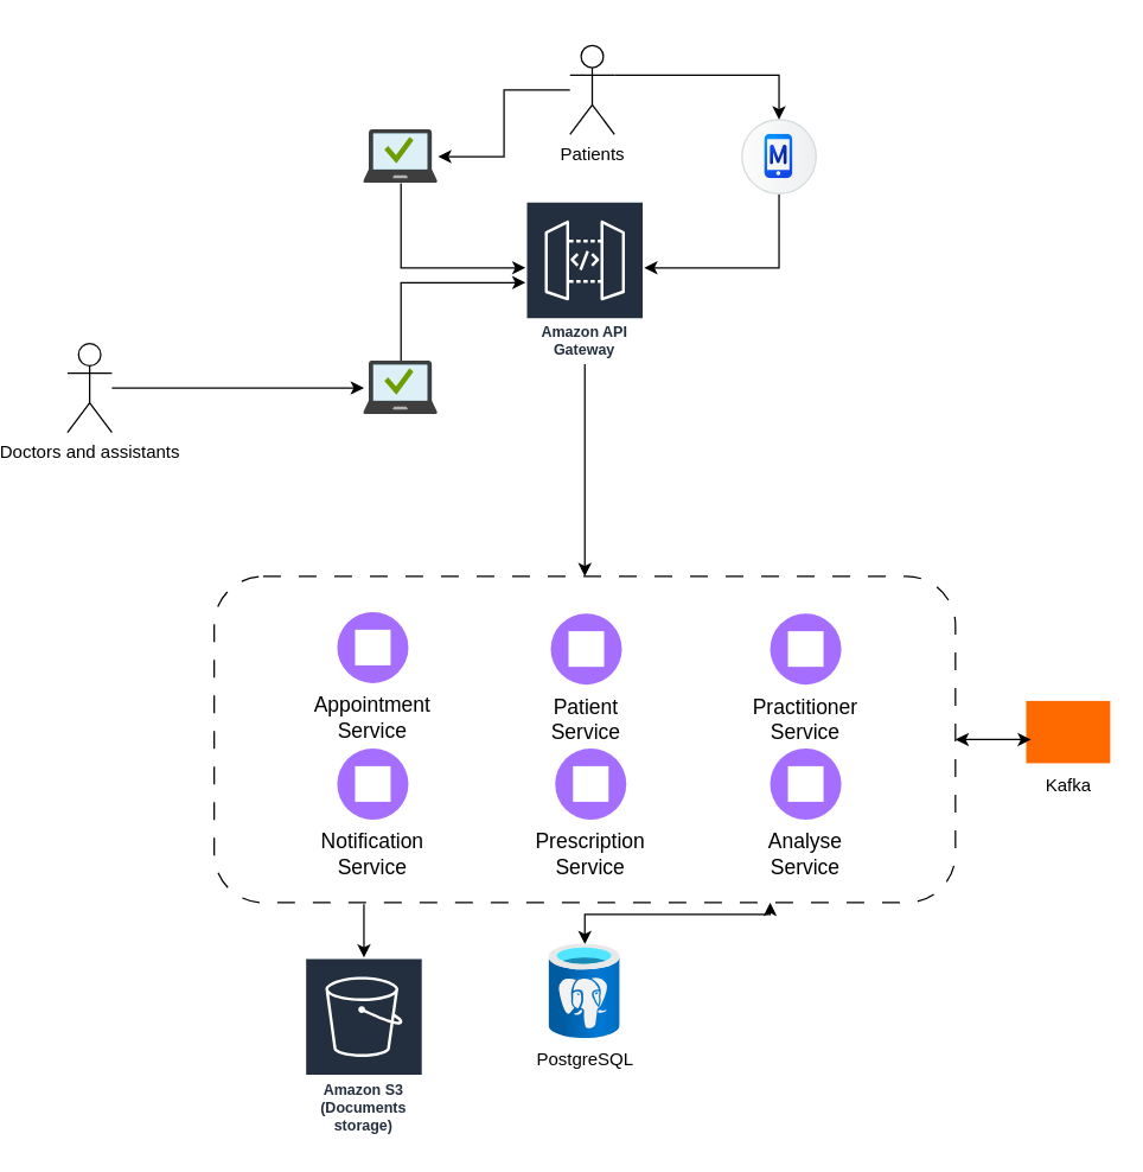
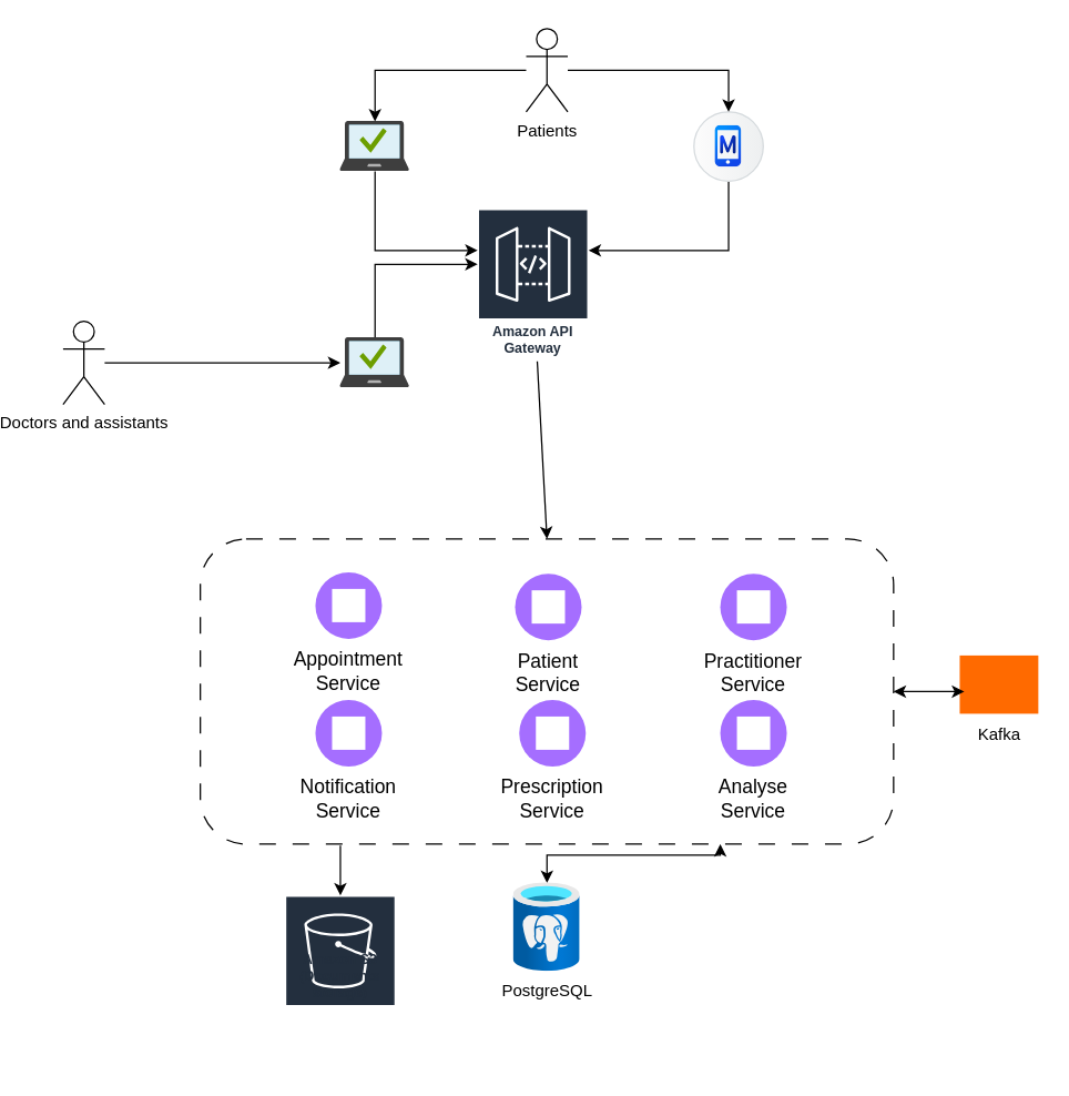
- <mxCell id="16" value="Patients" style="shape=umlActor;verticalLabelPosition=bottom;verticalAlign=top;html=1;outlineConnect=0;" vertex="1" parent="1"><mxGeometry x="359" y="30" width="30" height="60" as="geometry" /></mxCell>
+ <mxCell id="16" value="Patients" style="shape=umlActor;verticalLabelPosition=bottom;verticalAlign=top;html=1;outlineConnect=0;" vertex="1" parent="1"><mxGeometry x="354" y="20" width="30" height="60" as="geometry" /></mxCell>
- <mxCell id="4" value="Amazon API Gateway" style="sketch=0;outlineConnect=0;fontColor=#232F3E;gradientColor=none;strokeColor=#ffffff;fillColor=#232F3E;dashed=0;verticalLabelPosition=middle;verticalAlign=bottom;align=center;html=1;whiteSpace=wrap;fontSize=10;fontStyle=1;spacing=3;shape=mxgraph.aws4.productIcon;prIcon=mxgraph.aws4.api_gateway;" vertex="1" parent="1"><mxGeometry x="329" y="135" width="80" height="110" as="geometry" /></mxCell>
+ <mxCell id="4" value="Amazon API Gateway" style="sketch=0;outlineConnect=0;fontColor=#232F3E;gradientColor=none;strokeColor=#ffffff;fillColor=#232F3E;dashed=0;verticalLabelPosition=middle;verticalAlign=bottom;align=center;html=1;whiteSpace=wrap;fontSize=10;fontStyle=1;spacing=3;shape=mxgraph.aws4.productIcon;prIcon=mxgraph.aws4.api_gateway;" vertex="1" parent="1"><mxGeometry x="319" y="150" width="80" height="110" as="geometry" /></mxCell>
- <mxCell id="3" value="Amazon S3&lt;br&gt;(Documents storage)" style="sketch=0;outlineConnect=0;fontColor=#232F3E;gradientColor=none;strokeColor=#ffffff;fillColor=#232F3E;dashed=0;verticalLabelPosition=middle;verticalAlign=bottom;align=center;html=1;whiteSpace=wrap;fontSize=10;fontStyle=1;spacing=3;shape=mxgraph.aws4.productIcon;prIcon=mxgraph.aws4.s3;" vertex="1" parent="1"><mxGeometry x="180" y="645" width="80" height="123" as="geometry" /></mxCell>
+ <mxCell id="3" value="Amazon S3&lt;br&gt;(Documents storage)" style="sketch=0;outlineConnect=0;fontColor=#232F3E;gradientColor=none;strokeColor=#ffffff;fillColor=#232F3E;dashed=0;verticalLabelPosition=middle;verticalAlign=bottom;align=center;html=1;whiteSpace=wrap;fontSize=10;fontStyle=1;spacing=3;shape=mxgraph.aws4.productIcon;prIcon=mxgraph.aws4.s3;" vertex="1" parent="1"><mxGeometry x="180" y="645" width="80" height="80" as="geometry" /></mxCell>
